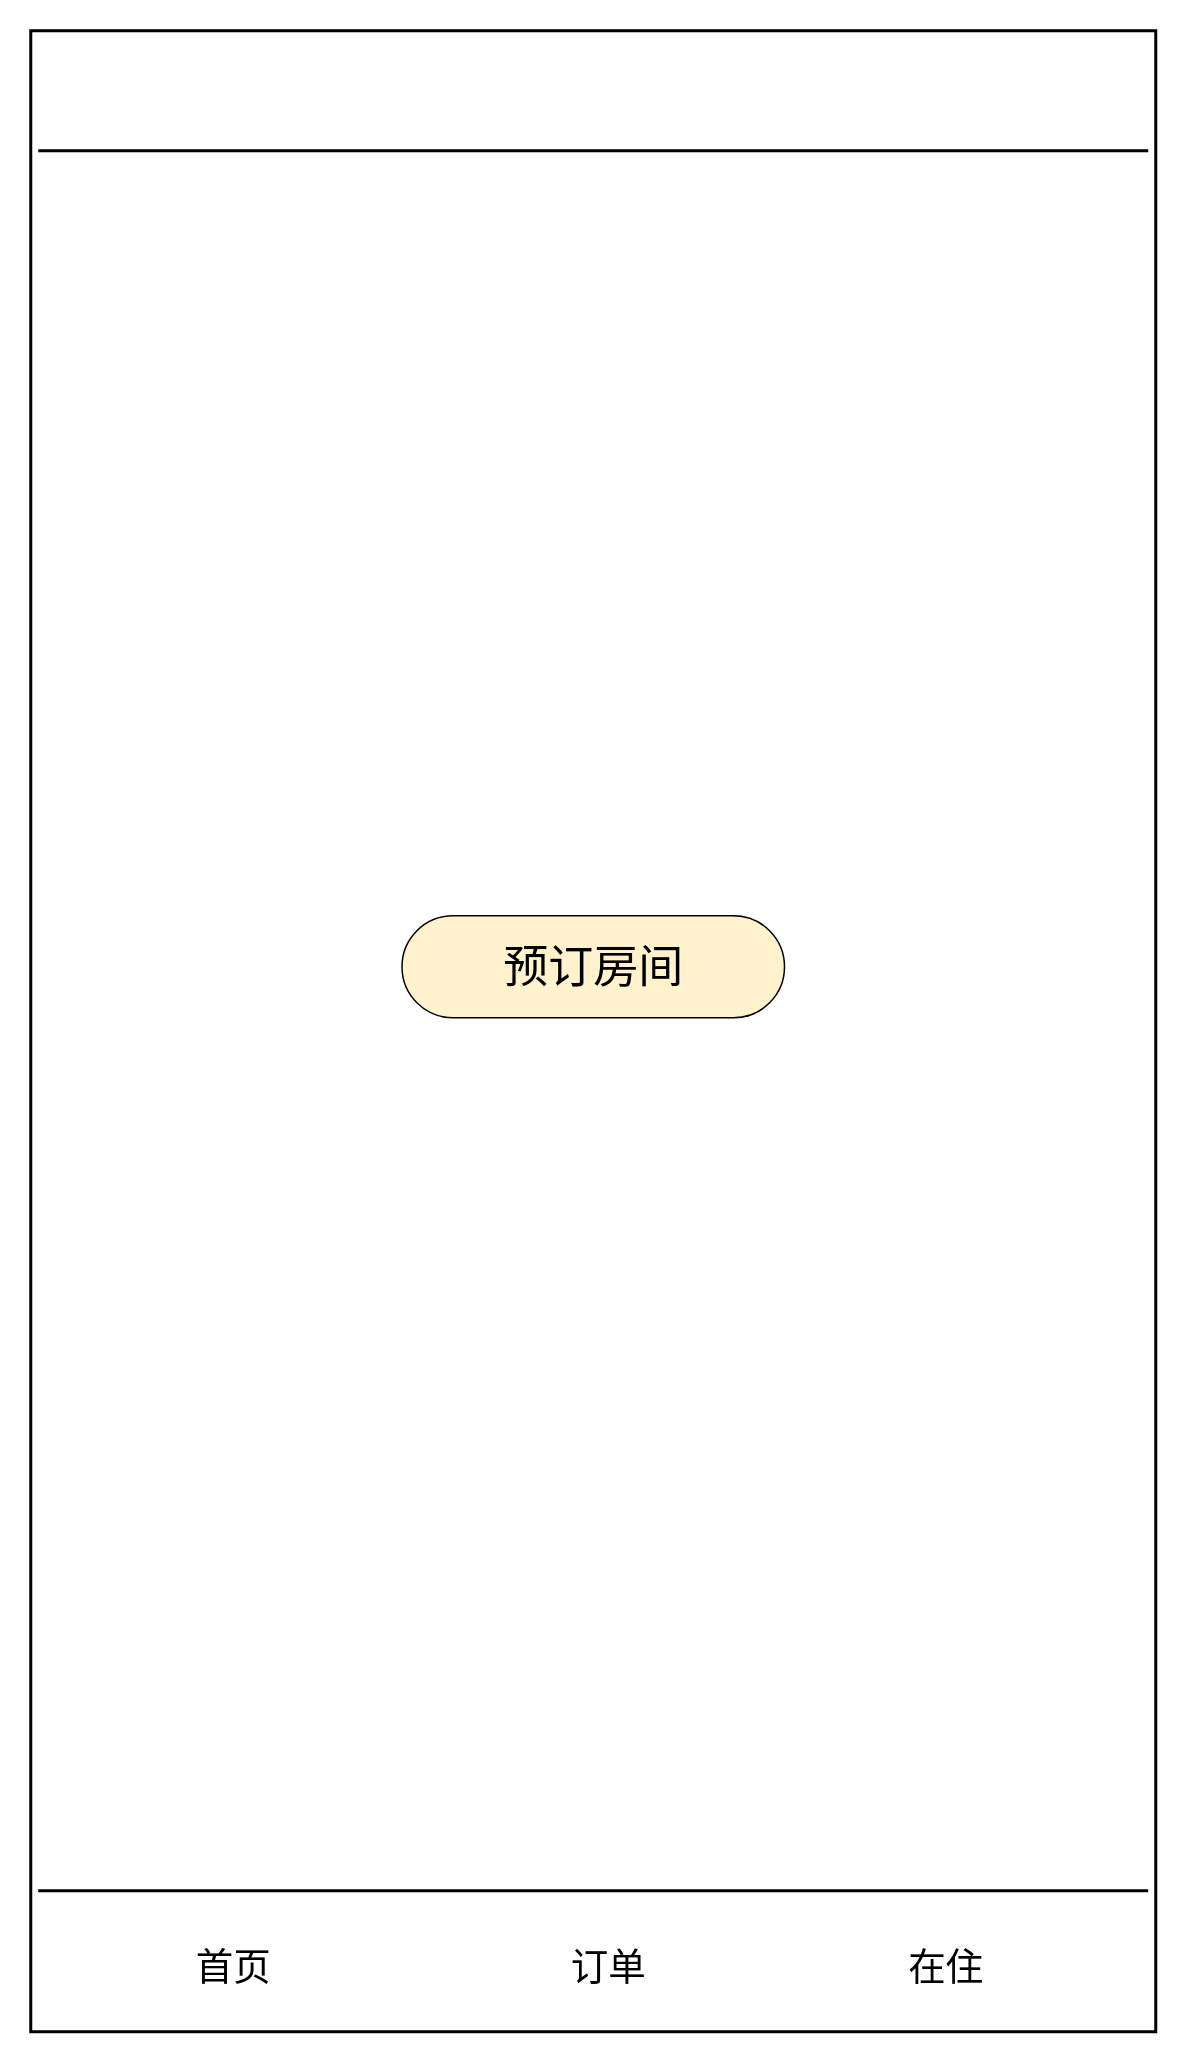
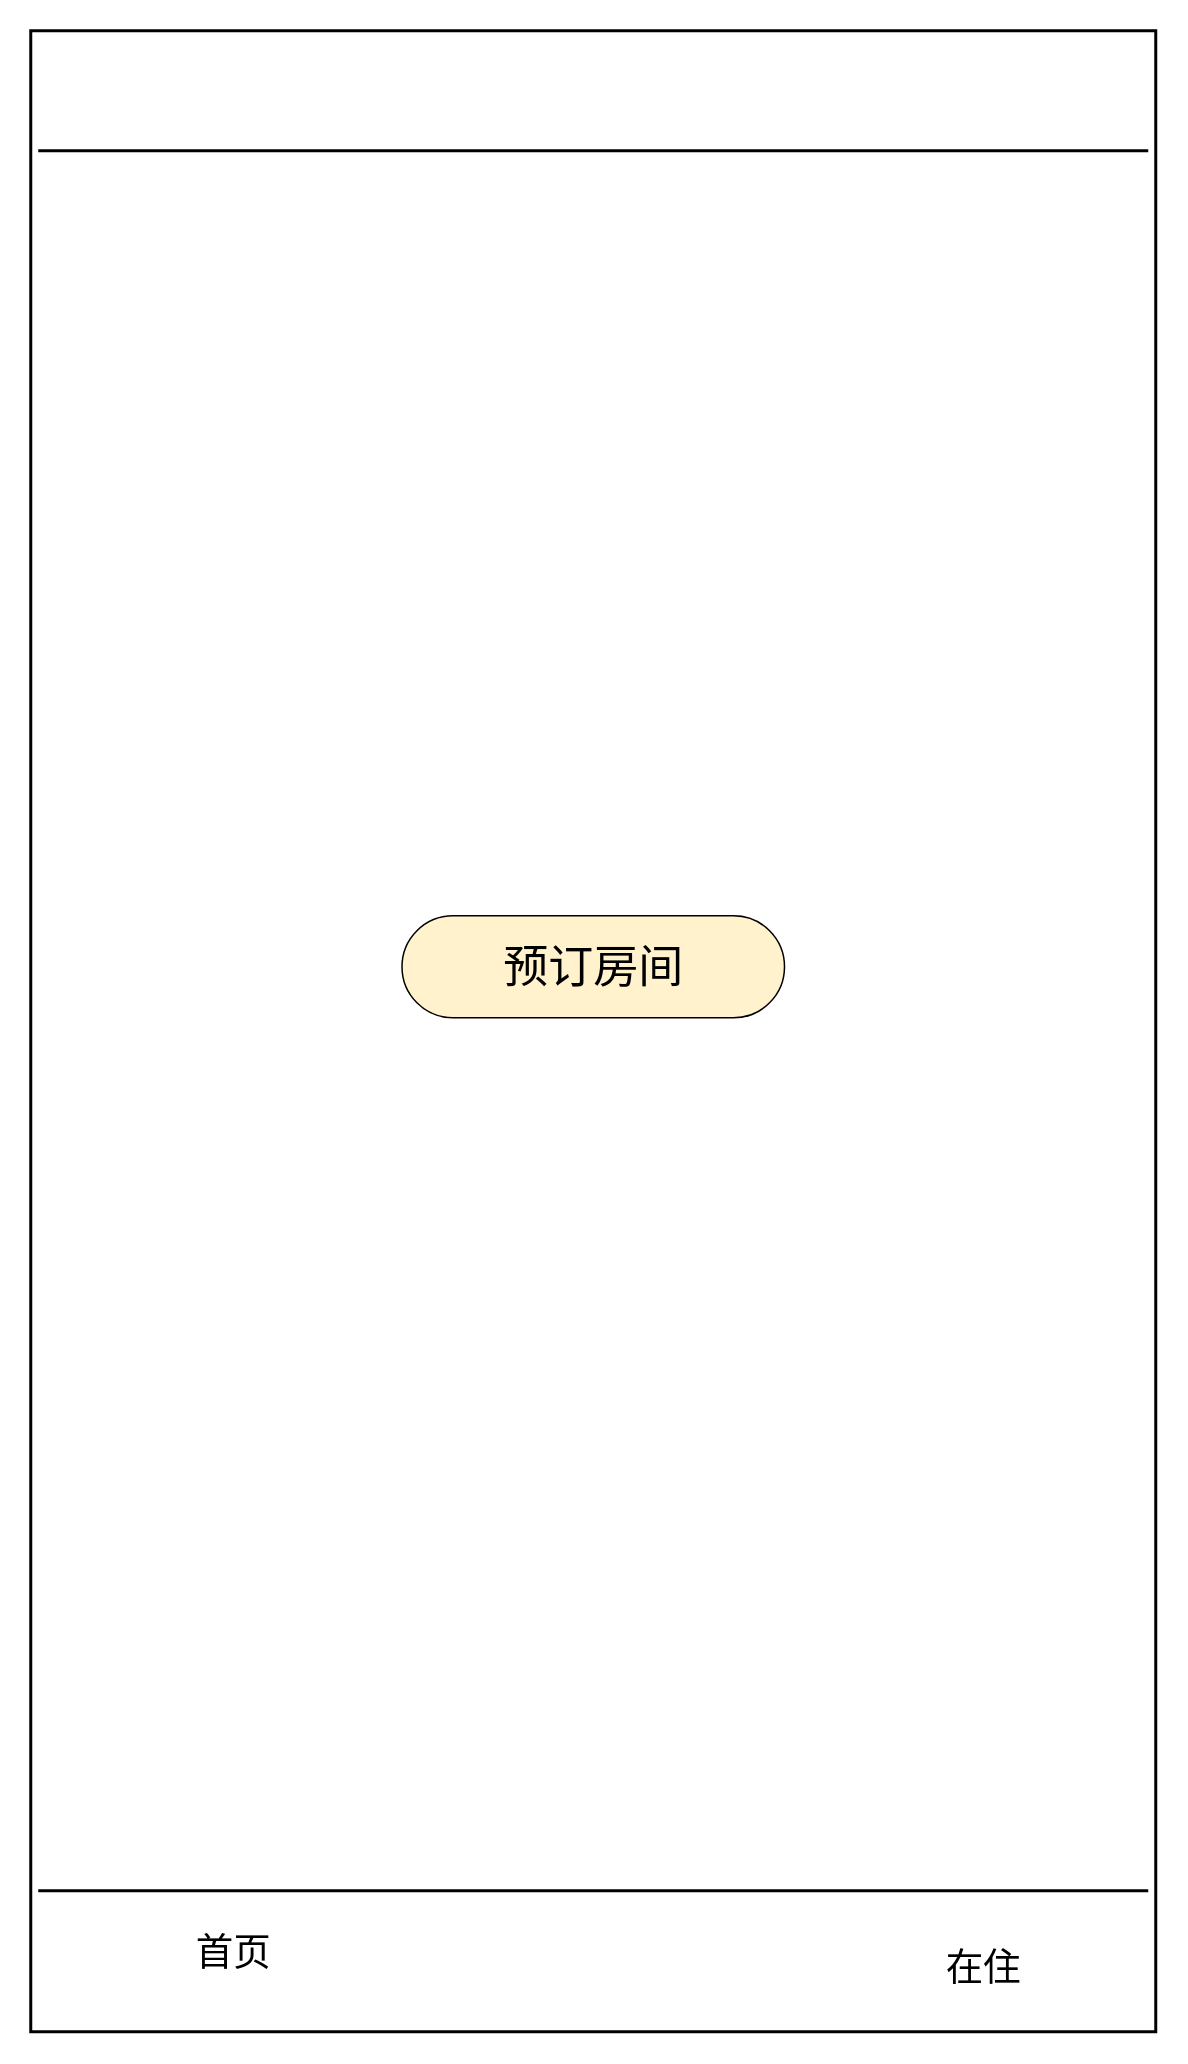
- <mxCell id="5" value="&lt;font style=&quot;font-size: 25px&quot;&gt;首页&lt;/font&gt;" style="text;html=1;align=center;verticalAlign=middle;resizable=0;points=[];autosize=1;strokeColor=none;" parent="1" vertex="1"><mxGeometry x="120" y="1300" width="70" height="20" as="geometry" /></mxCell>
+ <mxCell id="5" value="&lt;font style=&quot;font-size: 25px&quot;&gt;首页&lt;/font&gt;" style="text;html=1;align=center;verticalAlign=middle;resizable=0;points=[];autosize=1;strokeColor=none;" parent="1" vertex="1"><mxGeometry x="120" y="1290" width="70" height="20" as="geometry" /></mxCell>
- <mxCell id="6" value="&lt;span style=&quot;font-size: 25px&quot;&gt;订单&lt;/span&gt;" style="text;html=1;align=center;verticalAlign=middle;resizable=0;points=[];autosize=1;strokeColor=none;" parent="1" vertex="1"><mxGeometry x="370" y="1300" width="70" height="20" as="geometry" /></mxCell>
- <mxCell id="7" value="&lt;span style=&quot;font-size: 25px&quot;&gt;在住&lt;/span&gt;" style="text;html=1;align=center;verticalAlign=middle;resizable=0;points=[];autosize=1;strokeColor=none;" parent="1" vertex="1"><mxGeometry x="595" y="1300" width="70" height="20" as="geometry" /></mxCell>
+ <mxCell id="7" value="&lt;span style=&quot;font-size: 25px&quot;&gt;在住&lt;/span&gt;" style="text;html=1;align=center;verticalAlign=middle;resizable=0;points=[];autosize=1;strokeColor=none;" parent="1" vertex="1"><mxGeometry x="620" y="1300" width="70" height="20" as="geometry" /></mxCell>
